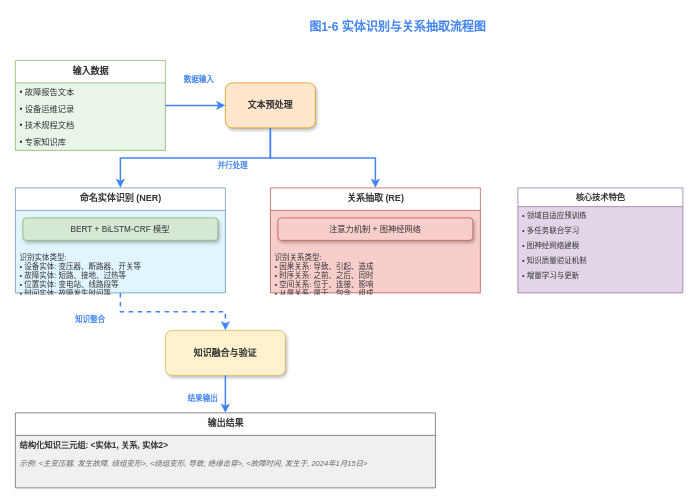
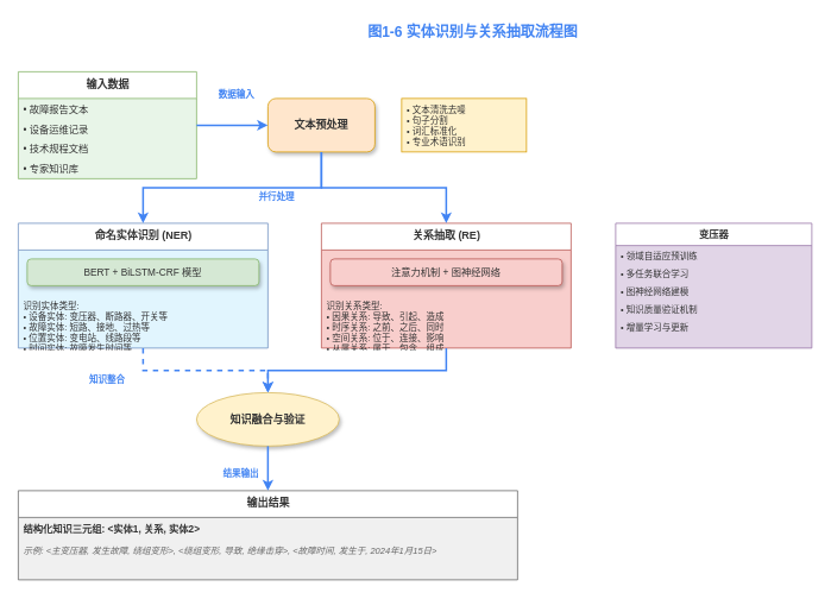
+ <mxCell id="9" value="• 文本清洗去噪&#10;• 句子分割&#10;• 词汇标准化&#10;• 专业术语识别" style="text;html=1;strokeColor=#D79B00;fillColor=#FFF2CC;spacingLeft=4;spacingRight=4;whiteSpace=wrap;overflow=hidden;rotatable=0;fontSize=10;fontColor=#333333;align=left;verticalAlign=top;" vertex="1" parent="1"><mxGeometry x="450" y="110" width="140" height="60" as="geometry" /></mxCell>
- <mxCell id="30" value="核心技术特色" style="swimlane;html=1;fontStyle=1;align=center;verticalAlign=top;childLayout=stackLayout;horizontal=1;startSize=25;horizontalStack=0;resizeParent=1;resizeLast=0;collapsible=0;marginBottom=0;swimlaneFillColor=#E1D5E7;strokeColor=#9673A6;fontColor=#333333;fontSize=11;" vertex="1" parent="1"><mxGeometry x="690" y="250" width="220" height="140" as="geometry" /></mxCell>
+ <mxCell id="30" value="变压器" style="swimlane;html=1;fontStyle=1;align=center;verticalAlign=top;childLayout=stackLayout;horizontal=1;startSize=25;horizontalStack=0;resizeParent=1;resizeLast=0;collapsible=0;marginBottom=0;swimlaneFillColor=#E1D5E7;strokeColor=#9673A6;fontColor=#333333;fontSize=11;" vertex="1" parent="1"><mxGeometry x="690" y="250" width="220" height="140" as="geometry" /></mxCell>
+ <mxCell id="24" style="edgeStyle=orthogonalEdgeStyle;rounded=0;orthogonalLoop=1;jettySize=auto;html=1;strokeColor=#4284F3;strokeWidth=2;endArrow=classic;" edge="1" parent="1" source="13" target="16"><mxGeometry relative="1" as="geometry" /></mxCell>
- <mxCell id="16" value="知识融合与验证" style="rounded=1;whiteSpace=wrap;html=1;fillColor=#FFF2CC;strokeColor=#D6B656;fontColor=#333333;fontSize=12;fontStyle=1;shadow=1;" vertex="1" parent="1"><mxGeometry x="220" y="440" width="160" height="60" as="geometry" /></mxCell>
+ <mxCell id="16" value="知识融合与验证" style="ellipse;whiteSpace=wrap;html=1;fillColor=#FFF2CC;strokeColor=#D6B656;fontColor=#333333;fontSize=12;fontStyle=1;shadow=1;" vertex="1" parent="1"><mxGeometry x="220" y="440" width="160" height="60" as="geometry" /></mxCell>
